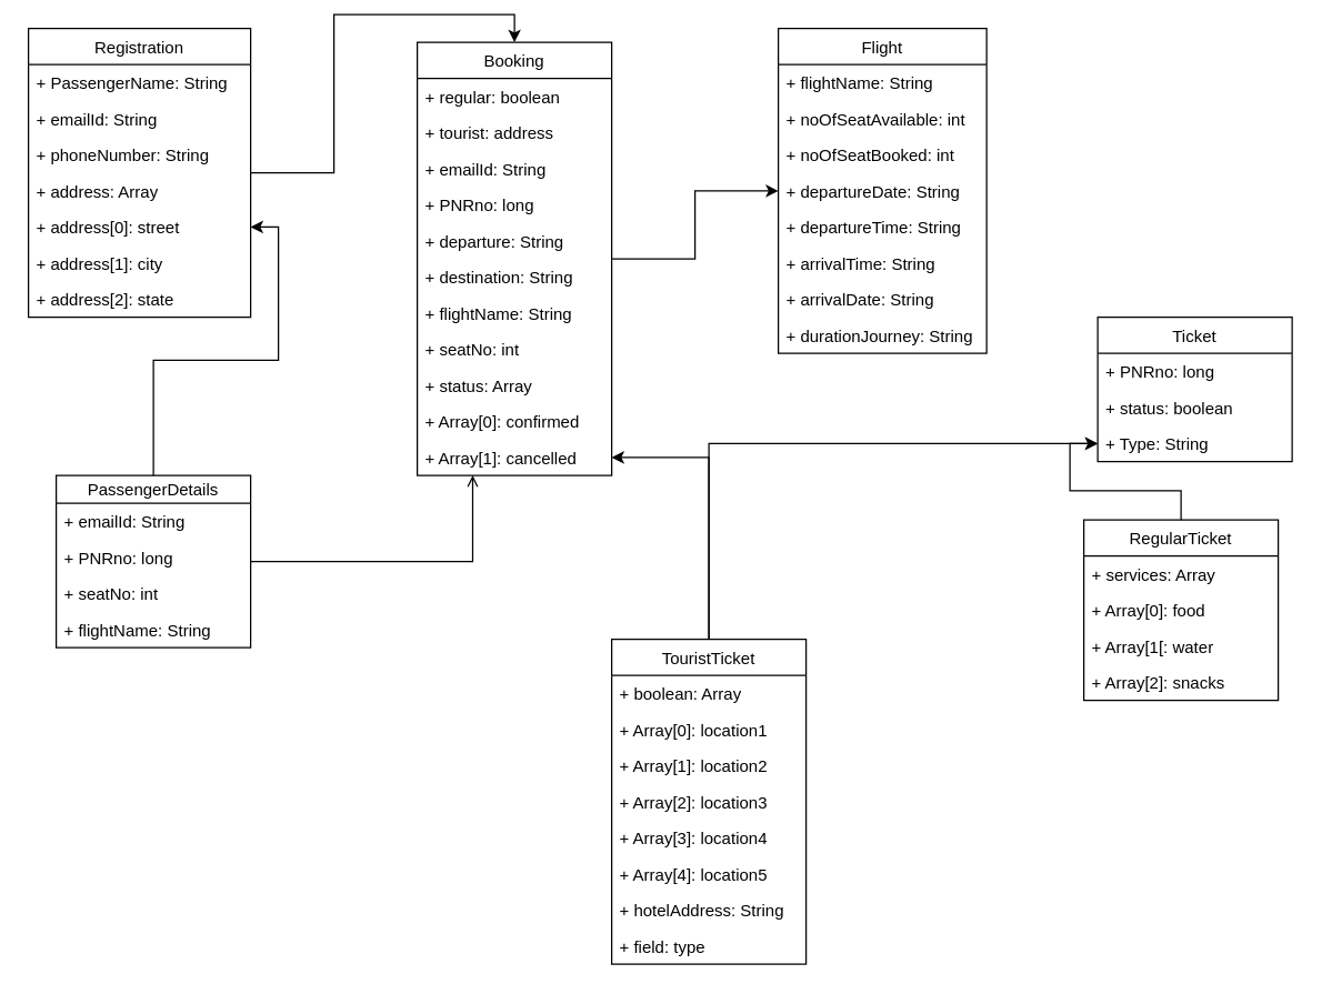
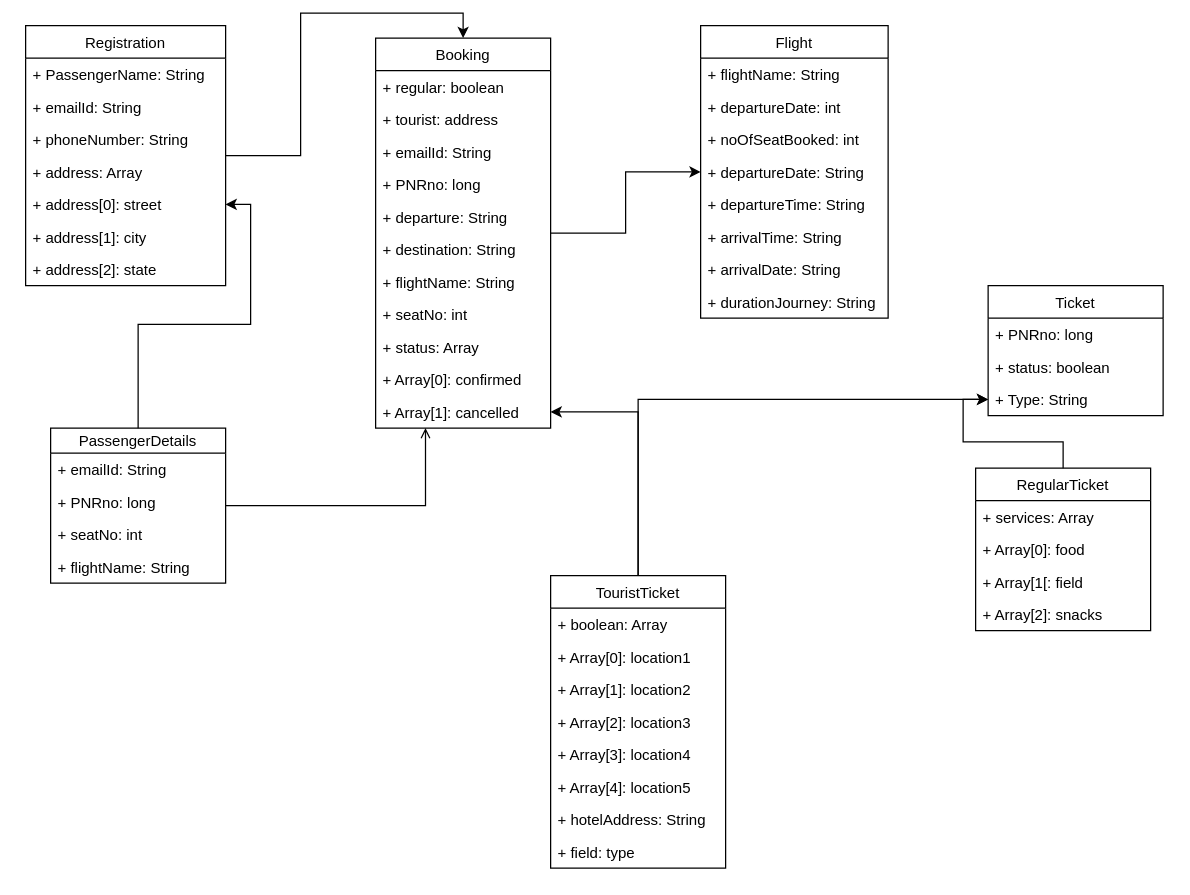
- <mxCell id="26" value="+ noOfSeatAvailable: int" style="text;strokeColor=none;fillColor=none;align=left;verticalAlign=top;spacingLeft=4;spacingRight=4;overflow=hidden;rotatable=0;points=[[0,0.5],[1,0.5]];portConstraint=eastwest;" parent="24" vertex="1"><mxGeometry y="52" width="150" height="26" as="geometry" /></mxCell>
+ <mxCell id="26" value="+ departureDate: int" style="text;strokeColor=none;fillColor=none;align=left;verticalAlign=top;spacingLeft=4;spacingRight=4;overflow=hidden;rotatable=0;points=[[0,0.5],[1,0.5]];portConstraint=eastwest;" parent="24" vertex="1"><mxGeometry y="52" width="150" height="26" as="geometry" /></mxCell>
- <mxCell id="48" value="+ Array[1[: water" style="text;strokeColor=none;fillColor=none;align=left;verticalAlign=top;spacingLeft=4;spacingRight=4;overflow=hidden;rotatable=0;points=[[0,0.5],[1,0.5]];portConstraint=eastwest;" parent="45" vertex="1"><mxGeometry y="78" width="140" height="26" as="geometry" /></mxCell>
+ <mxCell id="48" value="+ Array[1[: field" style="text;strokeColor=none;fillColor=none;align=left;verticalAlign=top;spacingLeft=4;spacingRight=4;overflow=hidden;rotatable=0;points=[[0,0.5],[1,0.5]];portConstraint=eastwest;" parent="45" vertex="1"><mxGeometry y="78" width="140" height="26" as="geometry" /></mxCell>
